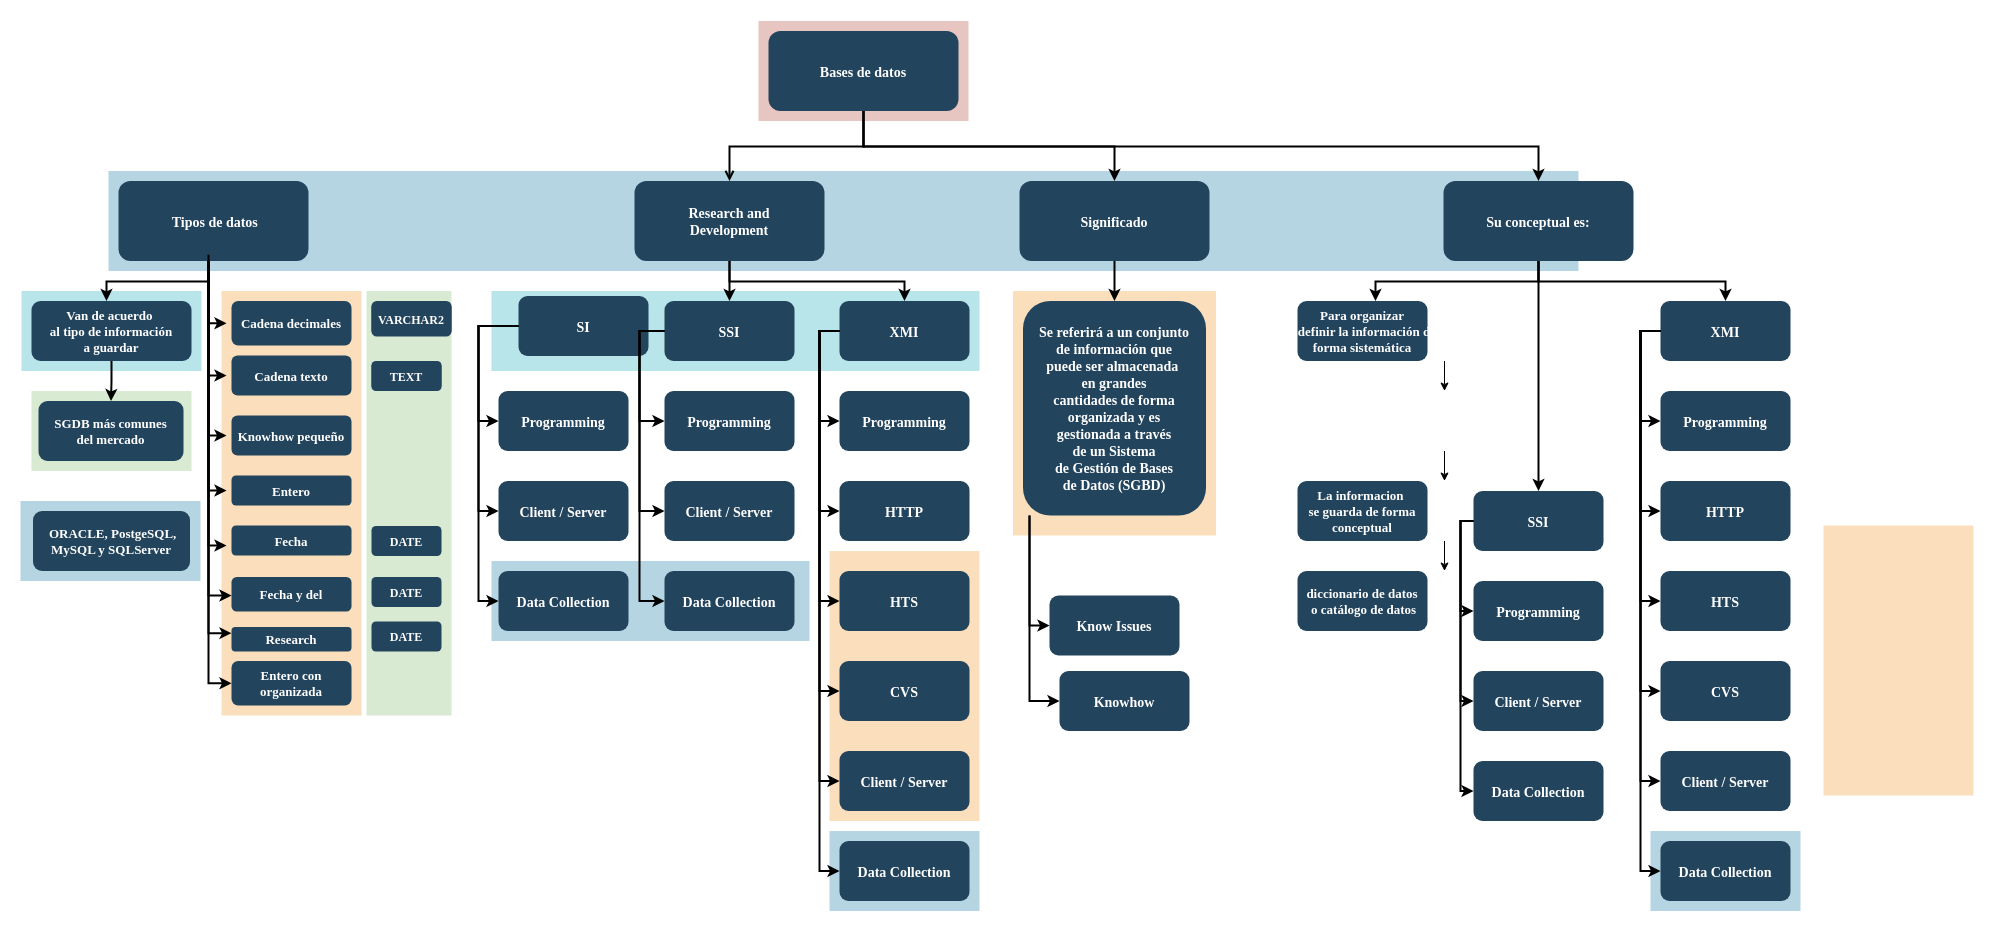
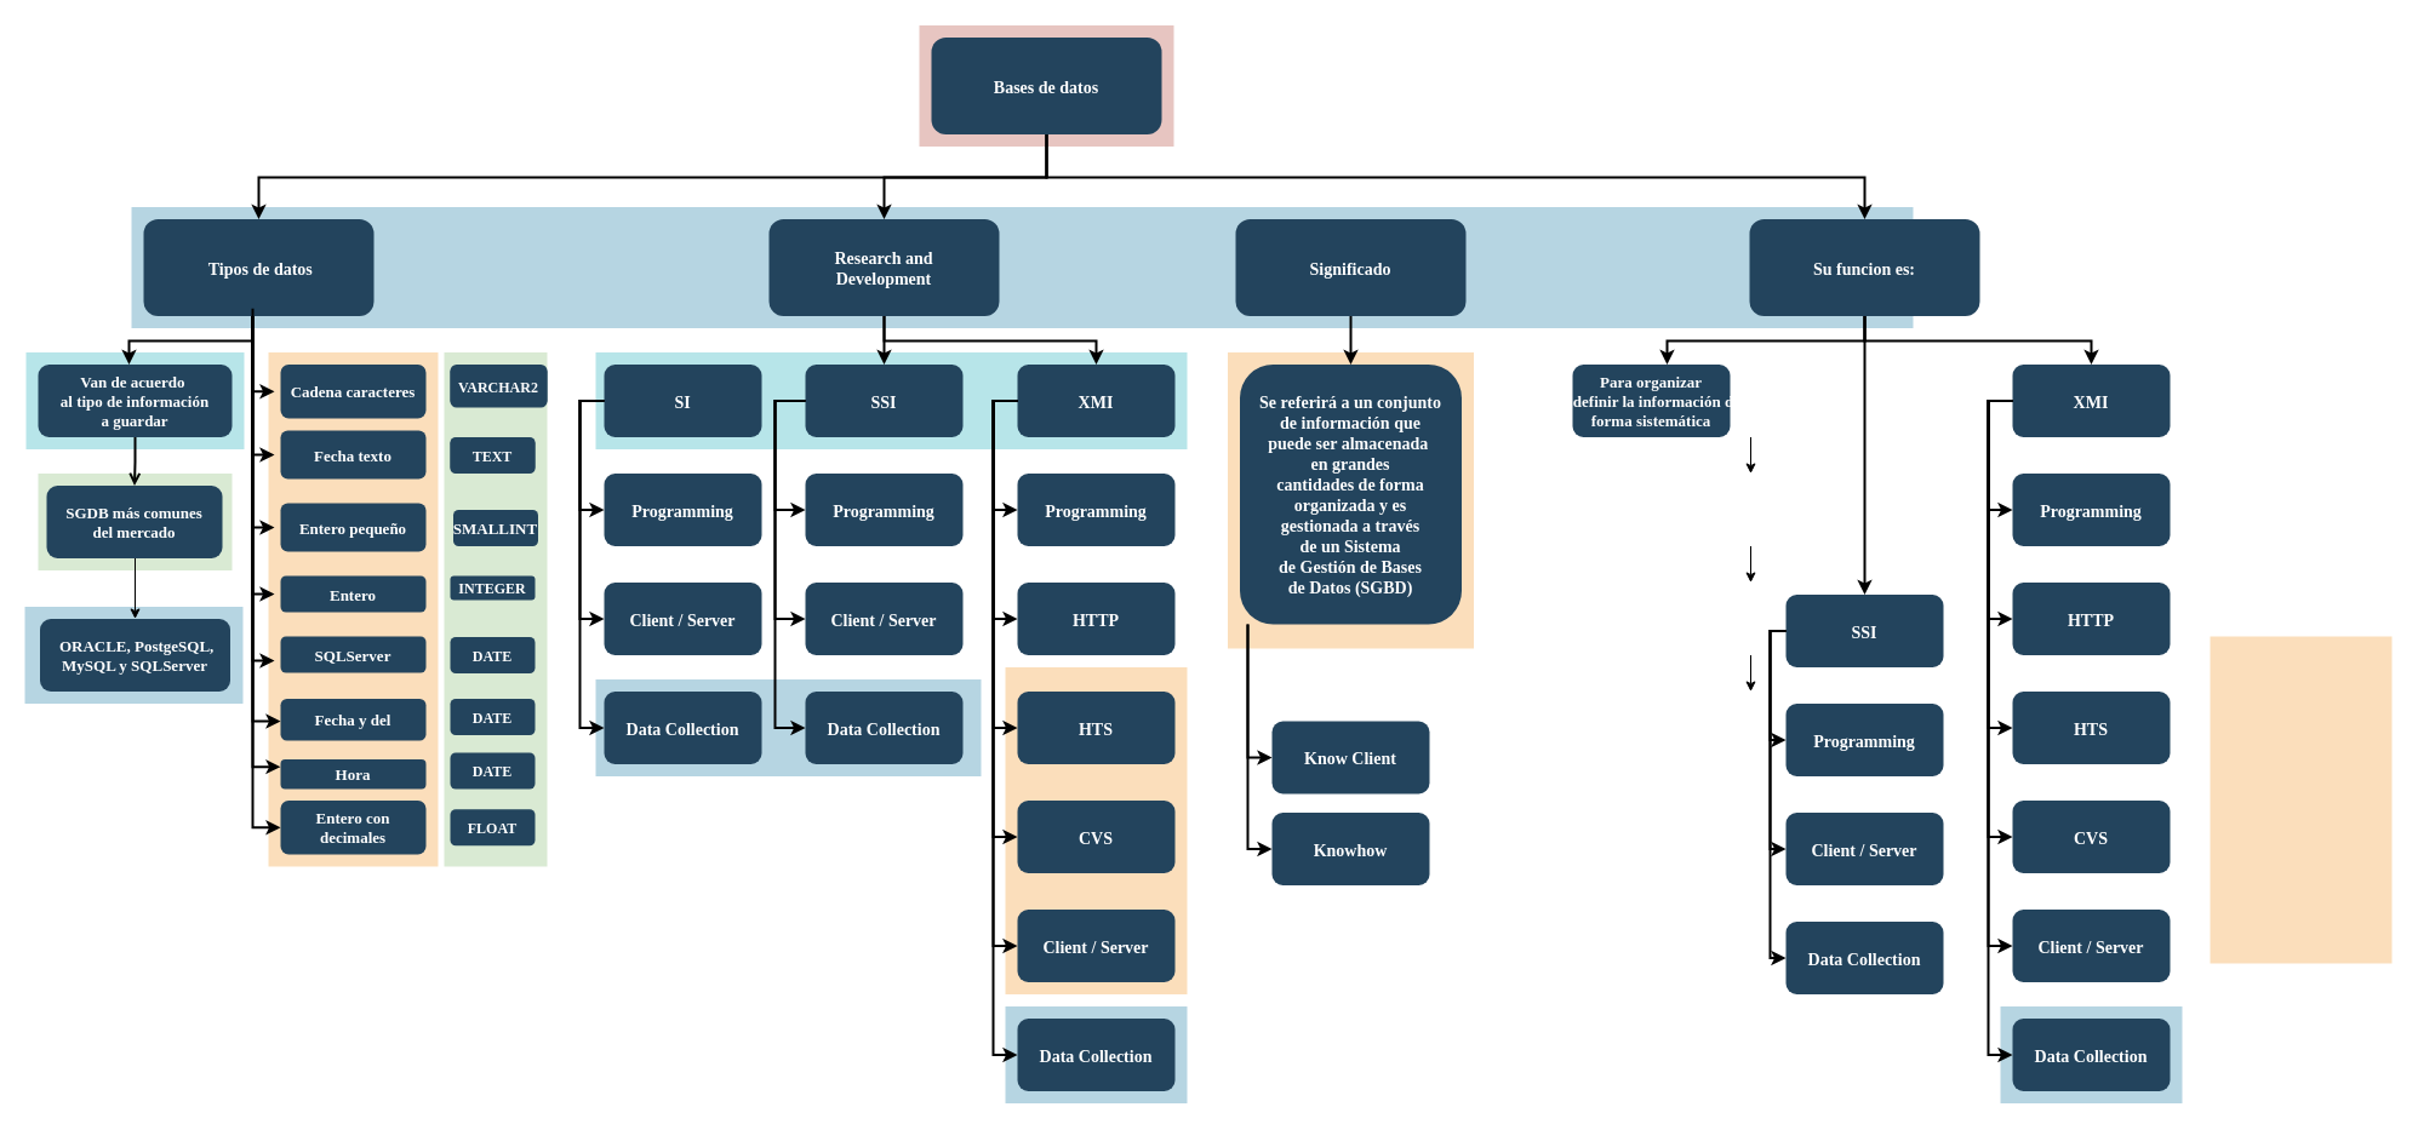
- <mxCell id="66" value="" style="edgeStyle=elbowEdgeStyle;elbow=vertical;strokeWidth=2;rounded=0;" parent="1" source="15" target="18" edge="1"><mxGeometry x="-23" y="135.5" width="100" height="100" as="geometry"><mxPoint x="-12" y="80.5" as="sourcePoint" /><mxPoint x="88" y="-19.5" as="targetPoint" /></mxGeometry></mxCell>
+ <mxCell id="66" value="" style="edgeStyle=elbowEdgeStyle;elbow=vertical;strokeWidth=2;rounded=0" parent="1" source="15" target="20" edge="1"><mxGeometry x="-23" y="135.5" width="100" height="100" as="geometry"><mxPoint x="-12" y="80.5" as="sourcePoint" /><mxPoint x="88" y="-19.5" as="targetPoint" /></mxGeometry></mxCell>
- <mxCell id="65" value="" style="edgeStyle=elbowEdgeStyle;elbow=vertical;strokeWidth=2;rounded=0;endArrow=open;" parent="1" source="15" target="19" edge="1"><mxGeometry x="347" y="225.5" width="100" height="100" as="geometry"><mxPoint x="873" y="120.5" as="sourcePoint" /><mxPoint x="1478" y="190.5" as="targetPoint" /></mxGeometry></mxCell>
+ <mxCell id="65" value="" style="edgeStyle=elbowEdgeStyle;elbow=vertical;strokeWidth=2;rounded=0" parent="1" source="15" target="19" edge="1"><mxGeometry x="347" y="225.5" width="100" height="100" as="geometry"><mxPoint x="873" y="120.5" as="sourcePoint" /><mxPoint x="1478" y="190.5" as="targetPoint" /></mxGeometry></mxCell>
- <mxCell id="16" value="Su conceptual es:" style="rounded=1;fillColor=#23445D;gradientColor=none;strokeColor=none;fontColor=#FFFFFF;fontStyle=1;fontFamily=Tahoma;fontSize=14" parent="1" vertex="1"><mxGeometry x="1443" y="180.5" width="190" height="80" as="geometry" /></mxCell>
+ <mxCell id="16" value="Su funcion es:" style="rounded=1;fillColor=#23445D;gradientColor=none;strokeColor=none;fontColor=#FFFFFF;fontStyle=1;fontFamily=Tahoma;fontSize=14" parent="1" vertex="1"><mxGeometry x="1443" y="180.5" width="190" height="80" as="geometry" /></mxCell>
- <mxCell id="24" value="Cadena decimales" style="rounded=1;fillColor=#23445D;gradientColor=none;strokeColor=none;fontColor=#FFFFFF;fontStyle=1;fontFamily=Tahoma;fontSize=13;" parent="1" vertex="1"><mxGeometry x="231" y="300.5" width="120" height="44.5" as="geometry" /></mxCell>
+ <mxCell id="24" value="Cadena caracteres" style="rounded=1;fillColor=#23445D;gradientColor=none;strokeColor=none;fontColor=#FFFFFF;fontStyle=1;fontFamily=Tahoma;fontSize=13;" parent="1" vertex="1"><mxGeometry x="231" y="300.5" width="120" height="44.5" as="geometry" /></mxCell>
- <mxCell id="30" value="SI" style="rounded=1;fillColor=#23445D;gradientColor=none;strokeColor=none;fontColor=#FFFFFF;fontStyle=1;fontFamily=Tahoma;fontSize=14" parent="1" vertex="1"><mxGeometry x="518" y="295.5" width="130" height="60" as="geometry" /></mxCell>
+ <mxCell id="30" value="SI" style="rounded=1;fillColor=#23445D;gradientColor=none;strokeColor=none;fontColor=#FFFFFF;fontStyle=1;fontFamily=Tahoma;fontSize=14" parent="1" vertex="1"><mxGeometry x="498" y="300.5" width="130" height="60" as="geometry" /></mxCell>
- <mxCell id="25" value="Cadena texto" style="rounded=1;fillColor=#23445D;gradientColor=none;strokeColor=none;fontColor=#FFFFFF;fontStyle=1;fontFamily=Tahoma;fontSize=13;" parent="1" vertex="1"><mxGeometry x="231" y="355" width="120" height="40" as="geometry" /></mxCell>
+ <mxCell id="25" value="Fecha texto" style="rounded=1;fillColor=#23445D;gradientColor=none;strokeColor=none;fontColor=#FFFFFF;fontStyle=1;fontFamily=Tahoma;fontSize=13;" parent="1" vertex="1"><mxGeometry x="231" y="355" width="120" height="40" as="geometry" /></mxCell>
- <mxCell id="103" value="" style="edgeStyle=elbowEdgeStyle;elbow=vertical;rounded=0;strokeWidth=2" parent="1" source="21" target="23" edge="1"><mxGeometry x="-23" y="135.5" width="100" height="100" as="geometry"><mxPoint x="-12" y="80.5" as="sourcePoint" /><mxPoint x="88" y="-19.5" as="targetPoint" /></mxGeometry></mxCell>
+ <mxCell id="103" value="" style="edgeStyle=elbowEdgeStyle;elbow=vertical;rounded=0;strokeWidth=2;endArrow=open;" parent="1" source="21" target="23" edge="1"><mxGeometry x="-23" y="135.5" width="100" height="100" as="geometry"><mxPoint x="-12" y="80.5" as="sourcePoint" /><mxPoint x="88" y="-19.5" as="targetPoint" /></mxGeometry></mxCell>
- <mxCell id="26" value="Knowhow pequeño" style="rounded=1;fillColor=#23445D;gradientColor=none;strokeColor=none;fontColor=#FFFFFF;fontStyle=1;fontFamily=Tahoma;fontSize=13;" parent="1" vertex="1"><mxGeometry x="231" y="415" width="120" height="40" as="geometry" /></mxCell>
+ <mxCell id="26" value="Entero pequeño" style="rounded=1;fillColor=#23445D;gradientColor=none;strokeColor=none;fontColor=#FFFFFF;fontStyle=1;fontFamily=Tahoma;fontSize=13;" parent="1" vertex="1"><mxGeometry x="231" y="415" width="120" height="40" as="geometry" /></mxCell>
+ <mxCell id="112" value="SMALLINT" style="rounded=1;fillColor=#23445D;gradientColor=none;strokeColor=none;fontColor=#FFFFFF;fontStyle=1;fontFamily=Tahoma;fontSize=13;" vertex="1" parent="1"><mxGeometry x="373.5" y="420.5" width="70" height="30" as="geometry" /></mxCell>
+ <mxCell id="22" value="" style="edgeStyle=elbowEdgeStyle;rounded=0;orthogonalLoop=1;jettySize=auto;html=1;fontSize=13;" edge="1" parent="1" source="23" target="108"><mxGeometry relative="1" as="geometry" /></mxCell>
+ <mxCell id="113" value="INTEGER" style="rounded=1;fillColor=#23445D;gradientColor=none;strokeColor=none;fontColor=#FFFFFF;fontStyle=1;fontFamily=Tahoma;fontSize=12;" vertex="1" parent="1"><mxGeometry x="371" y="475" width="70" height="20" as="geometry" /></mxCell>
- <mxCell id="52" value="La informacion &#10;se guarda de forma&#10;conceptual" style="rounded=1;fillColor=#23445D;gradientColor=none;strokeColor=none;fontColor=#FFFFFF;fontStyle=1;fontFamily=Tahoma;fontSize=13;" parent="1" vertex="1"><mxGeometry x="1297" y="480.5" width="130" height="60" as="geometry" /></mxCell>
- <mxCell id="28" value="Fecha" style="rounded=1;fillColor=#23445D;gradientColor=none;strokeColor=none;fontColor=#FFFFFF;fontStyle=1;fontFamily=Tahoma;fontSize=13;" parent="1" vertex="1"><mxGeometry x="231" y="525" width="120" height="30" as="geometry" /></mxCell>
+ <mxCell id="28" value="SQLServer" style="rounded=1;fillColor=#23445D;gradientColor=none;strokeColor=none;fontColor=#FFFFFF;fontStyle=1;fontFamily=Tahoma;fontSize=13;" parent="1" vertex="1"><mxGeometry x="231" y="525" width="120" height="30" as="geometry" /></mxCell>
- <mxCell id="53" value="diccionario de datos&#10; o catálogo de datos" style="rounded=1;fillColor=#23445D;gradientColor=none;strokeColor=none;fontColor=#FFFFFF;fontStyle=1;fontFamily=Tahoma;fontSize=13;" parent="1" vertex="1"><mxGeometry x="1297" y="570.5" width="130" height="60" as="geometry" /></mxCell>
- <mxCell id="46" value="Know Issues" style="rounded=1;fillColor=#23445D;gradientColor=none;strokeColor=none;fontColor=#FFFFFF;fontStyle=1;fontFamily=Tahoma;fontSize=14" parent="1" vertex="1"><mxGeometry x="1049" y="595" width="130" height="60" as="geometry" /></mxCell>
+ <mxCell id="46" value="Know Client" style="rounded=1;fillColor=#23445D;gradientColor=none;strokeColor=none;fontColor=#FFFFFF;fontStyle=1;fontFamily=Tahoma;fontSize=14" parent="1" vertex="1"><mxGeometry x="1049" y="595" width="130" height="60" as="geometry" /></mxCell>
- <mxCell id="104" value="Research" style="rounded=1;fillColor=#23445D;gradientColor=none;strokeColor=none;fontColor=#FFFFFF;fontStyle=1;fontFamily=Tahoma;fontSize=13;" vertex="1" parent="1"><mxGeometry x="231" y="626.5" width="120" height="24.5" as="geometry" /></mxCell>
+ <mxCell id="104" value="Hora" style="rounded=1;fillColor=#23445D;gradientColor=none;strokeColor=none;fontColor=#FFFFFF;fontStyle=1;fontFamily=Tahoma;fontSize=13;" vertex="1" parent="1"><mxGeometry x="231" y="626.5" width="120" height="24.5" as="geometry" /></mxCell>
- <mxCell id="105" value="Entero con &#10;organizada" style="rounded=1;fillColor=#23445D;gradientColor=none;strokeColor=none;fontColor=#FFFFFF;fontStyle=1;fontFamily=Tahoma;fontSize=13;" vertex="1" parent="1"><mxGeometry x="231" y="660.5" width="120" height="44.5" as="geometry" /></mxCell>
+ <mxCell id="105" value="Entero con &#10;decimales" style="rounded=1;fillColor=#23445D;gradientColor=none;strokeColor=none;fontColor=#FFFFFF;fontStyle=1;fontFamily=Tahoma;fontSize=13;" vertex="1" parent="1"><mxGeometry x="231" y="660.5" width="120" height="44.5" as="geometry" /></mxCell>
+ <mxCell id="117" value="FLOAT" style="rounded=1;fillColor=#23445D;gradientColor=none;strokeColor=none;fontColor=#FFFFFF;fontStyle=1;fontFamily=Tahoma;fontSize=12;" vertex="1" parent="1"><mxGeometry x="371" y="667.75" width="70" height="30" as="geometry" /></mxCell>
- <mxCell id="47" value="Knowhow" style="rounded=1;fillColor=#23445D;gradientColor=none;strokeColor=none;fontColor=#FFFFFF;fontStyle=1;fontFamily=Tahoma;fontSize=14" parent="1" vertex="1"><mxGeometry x="1059" y="670.5" width="130" height="60" as="geometry" /></mxCell>
+ <mxCell id="47" value="Knowhow" style="rounded=1;fillColor=#23445D;gradientColor=none;strokeColor=none;fontColor=#FFFFFF;fontStyle=1;fontFamily=Tahoma;fontSize=14" parent="1" vertex="1"><mxGeometry x="1049" y="670.5" width="130" height="60" as="geometry" /></mxCell>
